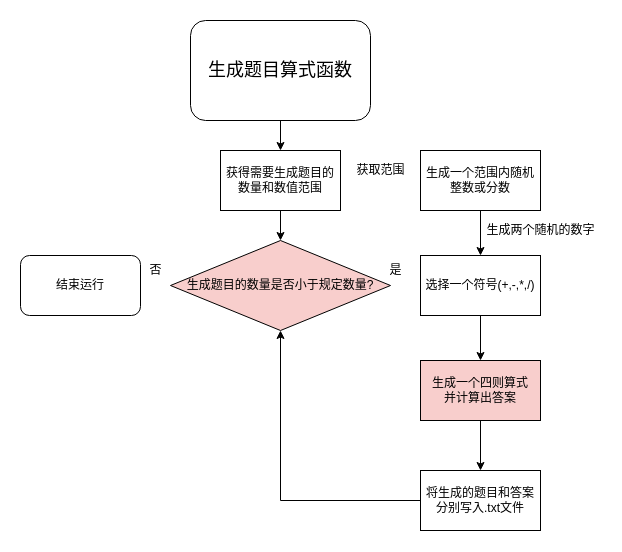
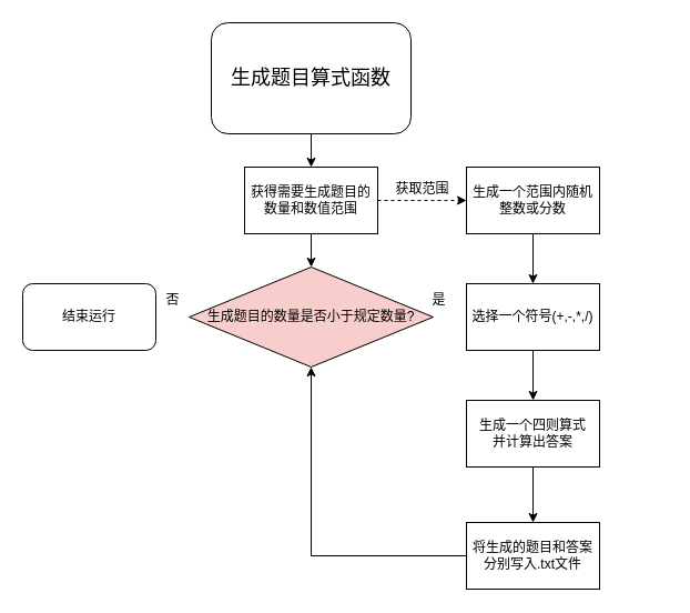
+ <mxCell id="4" style="edgeStyle=orthogonalEdgeStyle;rounded=0;orthogonalLoop=1;jettySize=auto;html=1;entryX=0;entryY=0.5;entryDx=0;entryDy=0;dashed=1;" parent="1" source="6" target="8" edge="1"><mxGeometry relative="1" as="geometry" /></mxCell>
- <mxCell id="14" value="生成两个随机的数字" style="text;html=1;align=center;verticalAlign=middle;resizable=0;points=[];autosize=1;" parent="1" vertex="1"><mxGeometry x="480" y="220" width="120" height="20" as="geometry" /></mxCell>
- <mxCell id="17" value="生成一个四则算式&lt;br&gt;并计算出答案" style="rounded=0;whiteSpace=wrap;html=1;fillColor=#f8cecc;" parent="1" vertex="1"><mxGeometry x="420" y="360" width="120" height="60" as="geometry" /></mxCell>
+ <mxCell id="17" value="生成一个四则算式&lt;br&gt;并计算出答案" style="rounded=0;whiteSpace=wrap;html=1;" parent="1" vertex="1"><mxGeometry x="420" y="360" width="120" height="60" as="geometry" /></mxCell>
